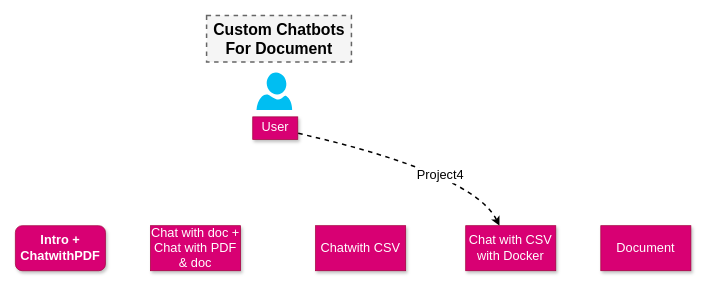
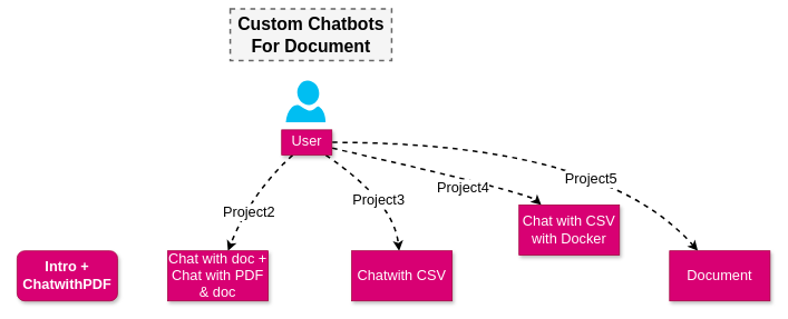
- <mxCell id="2" value="&lt;b style=&quot;font-size: 21px;&quot;&gt;&lt;font style=&quot;font-size: 21px;&quot; color=&quot;#000000&quot;&gt;Custom Chatbots &lt;br&gt;For Document&lt;/font&gt;&lt;/b&gt;" style="text;html=1;align=center;verticalAlign=middle;resizable=0;points=[];autosize=1;fillColor=#f5f5f5;strokeColor=#666666;fontColor=#333333;strokeWidth=2;dashed=1;" vertex="1" parent="1"><mxGeometry x="274.75" y="20" width="193" height="62" as="geometry" /></mxCell>
+ <mxCell id="2" value="&lt;b style=&quot;font-size: 21px;&quot;&gt;&lt;font style=&quot;font-size: 21px;&quot; color=&quot;#000000&quot;&gt;Custom Chatbots &lt;br&gt;For Document&lt;/font&gt;&lt;/b&gt;" style="text;html=1;align=center;verticalAlign=middle;resizable=0;points=[];autosize=1;fillColor=#f5f5f5;strokeColor=#666666;fontColor=#333333;strokeWidth=2;dashed=1;" vertex="1" parent="1"><mxGeometry x="274.75" y="10" width="193" height="62" as="geometry" /></mxCell>
+ <mxCell id="10" value="" style="edgeStyle=none;html=1;dashed=1;strokeWidth=2;fontSize=17;fontColor=#FFFFFF;curved=1;flowAnimation=1;" edge="1" parent="1" source="12" target="17"><mxGeometry relative="1" as="geometry"><Array as="points"><mxPoint x="720" y="170" /></Array></mxGeometry></mxCell>
+ <mxCell id="11" value="Project5" style="edgeLabel;html=1;align=center;verticalAlign=middle;resizable=0;points=[];fontSize=17;fontColor=#000000;" vertex="1" connectable="0" parent="10"><mxGeometry x="0.398" y="-40" relative="1" as="geometry"><mxPoint as="offset" /></mxGeometry></mxCell>
+ <mxCell id="6" value="" style="edgeStyle=none;curved=1;html=1;dashed=1;strokeWidth=2;fontSize=17;fontColor=#FFFFFF;flowAnimation=1;" edge="1" parent="1" source="12" target="15"><mxGeometry relative="1" as="geometry"><Array as="points"><mxPoint x="470" y="240" /></Array></mxGeometry></mxCell>
+ <mxCell id="7" value="Project3" style="edgeLabel;html=1;align=center;verticalAlign=middle;resizable=0;points=[];fontSize=17;fontColor=#000000;" vertex="1" connectable="0" parent="6"><mxGeometry x="0.051" y="-10" relative="1" as="geometry"><mxPoint as="offset" /></mxGeometry></mxCell>
+ <mxCell id="4" value="" style="edgeStyle=none;curved=1;html=1;dashed=1;strokeWidth=2;fontSize=17;fontColor=#FFFFFF;flowAnimation=1;" edge="1" parent="1" source="12" target="14"><mxGeometry relative="1" as="geometry"><Array as="points"><mxPoint x="300" y="230" /></Array></mxGeometry></mxCell>
+ <mxCell id="5" value="Project2" style="edgeLabel;html=1;align=center;verticalAlign=middle;resizable=0;points=[];fontSize=17;fontColor=#000000;" vertex="1" connectable="0" parent="4"><mxGeometry x="0.262" y="5" relative="1" as="geometry"><mxPoint as="offset" /></mxGeometry></mxCell>
- <mxCell id="16" value="Chat with CSV with Docker" style="whiteSpace=wrap;html=1;fontSize=17;fillColor=#d80073;strokeColor=#A50040;fontColor=#ffffff;gradientColor=none;rounded=0;shadow=1;" vertex="1" parent="1"><mxGeometry x="620" y="300" width="120" height="60" as="geometry" /></mxCell>
+ <mxCell id="16" value="Chat with CSV with Docker" style="whiteSpace=wrap;html=1;fontSize=17;fillColor=#d80073;strokeColor=#A50040;fontColor=#ffffff;gradientColor=none;rounded=0;shadow=1;" vertex="1" parent="1"><mxGeometry x="620" y="245" width="120" height="60" as="geometry" /></mxCell>
